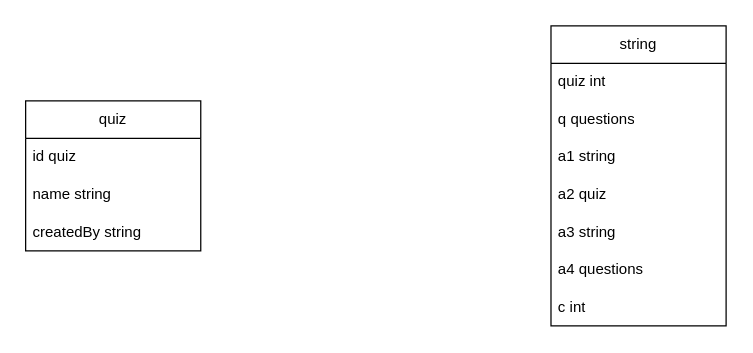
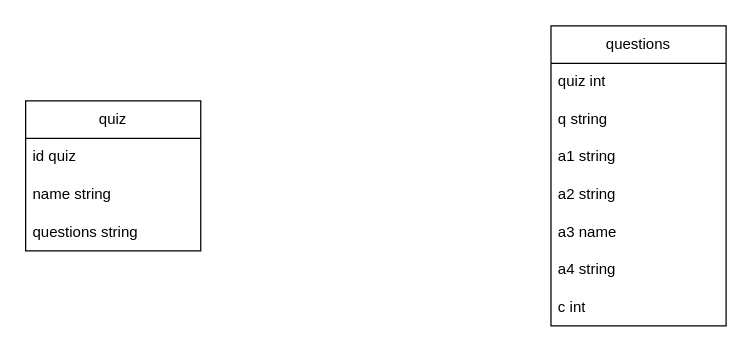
- <mxCell id="6" value="&lt;div&gt;string&lt;/div&gt;" style="swimlane;fontStyle=0;childLayout=stackLayout;horizontal=1;startSize=30;horizontalStack=0;resizeParent=1;resizeParentMax=0;resizeLast=0;collapsible=1;marginBottom=0;whiteSpace=wrap;html=1;" vertex="1" parent="1"><mxGeometry x="440" y="20" width="140" height="240" as="geometry" /></mxCell>
+ <mxCell id="6" value="&lt;div&gt;questions&lt;/div&gt;" style="swimlane;fontStyle=0;childLayout=stackLayout;horizontal=1;startSize=30;horizontalStack=0;resizeParent=1;resizeParentMax=0;resizeLast=0;collapsible=1;marginBottom=0;whiteSpace=wrap;html=1;" vertex="1" parent="1"><mxGeometry x="440" y="20" width="140" height="240" as="geometry" /></mxCell>
- <mxCell id="8" value="q questions" style="text;strokeColor=none;fillColor=none;align=left;verticalAlign=middle;spacingLeft=4;spacingRight=4;overflow=hidden;points=[[0,0.5],[1,0.5]];portConstraint=eastwest;rotatable=0;whiteSpace=wrap;html=1;" vertex="1" parent="6"><mxGeometry y="60" width="140" height="30" as="geometry" /></mxCell>
+ <mxCell id="8" value="q string" style="text;strokeColor=none;fillColor=none;align=left;verticalAlign=middle;spacingLeft=4;spacingRight=4;overflow=hidden;points=[[0,0.5],[1,0.5]];portConstraint=eastwest;rotatable=0;whiteSpace=wrap;html=1;" vertex="1" parent="6"><mxGeometry y="60" width="140" height="30" as="geometry" /></mxCell>
- <mxCell id="10" value="a2 quiz" style="text;strokeColor=none;fillColor=none;align=left;verticalAlign=middle;spacingLeft=4;spacingRight=4;overflow=hidden;points=[[0,0.5],[1,0.5]];portConstraint=eastwest;rotatable=0;whiteSpace=wrap;html=1;" vertex="1" parent="6"><mxGeometry y="120" width="140" height="30" as="geometry" /></mxCell>
+ <mxCell id="10" value="a2 string" style="text;strokeColor=none;fillColor=none;align=left;verticalAlign=middle;spacingLeft=4;spacingRight=4;overflow=hidden;points=[[0,0.5],[1,0.5]];portConstraint=eastwest;rotatable=0;whiteSpace=wrap;html=1;" vertex="1" parent="6"><mxGeometry y="120" width="140" height="30" as="geometry" /></mxCell>
- <mxCell id="5" value="createdBy string" style="text;strokeColor=none;fillColor=none;align=left;verticalAlign=middle;spacingLeft=4;spacingRight=4;overflow=hidden;points=[[0,0.5],[1,0.5]];portConstraint=eastwest;rotatable=0;whiteSpace=wrap;html=1;" vertex="1" parent="2"><mxGeometry y="90" width="140" height="30" as="geometry" /></mxCell>
+ <mxCell id="5" value="questions string" style="text;strokeColor=none;fillColor=none;align=left;verticalAlign=middle;spacingLeft=4;spacingRight=4;overflow=hidden;points=[[0,0.5],[1,0.5]];portConstraint=eastwest;rotatable=0;whiteSpace=wrap;html=1;" vertex="1" parent="2"><mxGeometry y="90" width="140" height="30" as="geometry" /></mxCell>
- <mxCell id="11" value="a3 string" style="text;strokeColor=none;fillColor=none;align=left;verticalAlign=middle;spacingLeft=4;spacingRight=4;overflow=hidden;points=[[0,0.5],[1,0.5]];portConstraint=eastwest;rotatable=0;whiteSpace=wrap;html=1;" vertex="1" parent="6"><mxGeometry y="150" width="140" height="30" as="geometry" /></mxCell>
+ <mxCell id="11" value="a3 name" style="text;strokeColor=none;fillColor=none;align=left;verticalAlign=middle;spacingLeft=4;spacingRight=4;overflow=hidden;points=[[0,0.5],[1,0.5]];portConstraint=eastwest;rotatable=0;whiteSpace=wrap;html=1;" vertex="1" parent="6"><mxGeometry y="150" width="140" height="30" as="geometry" /></mxCell>
- <mxCell id="12" value="a4 questions" style="text;strokeColor=none;fillColor=none;align=left;verticalAlign=middle;spacingLeft=4;spacingRight=4;overflow=hidden;points=[[0,0.5],[1,0.5]];portConstraint=eastwest;rotatable=0;whiteSpace=wrap;html=1;" vertex="1" parent="6"><mxGeometry y="180" width="140" height="30" as="geometry" /></mxCell>
+ <mxCell id="12" value="a4 string" style="text;strokeColor=none;fillColor=none;align=left;verticalAlign=middle;spacingLeft=4;spacingRight=4;overflow=hidden;points=[[0,0.5],[1,0.5]];portConstraint=eastwest;rotatable=0;whiteSpace=wrap;html=1;" vertex="1" parent="6"><mxGeometry y="180" width="140" height="30" as="geometry" /></mxCell>
